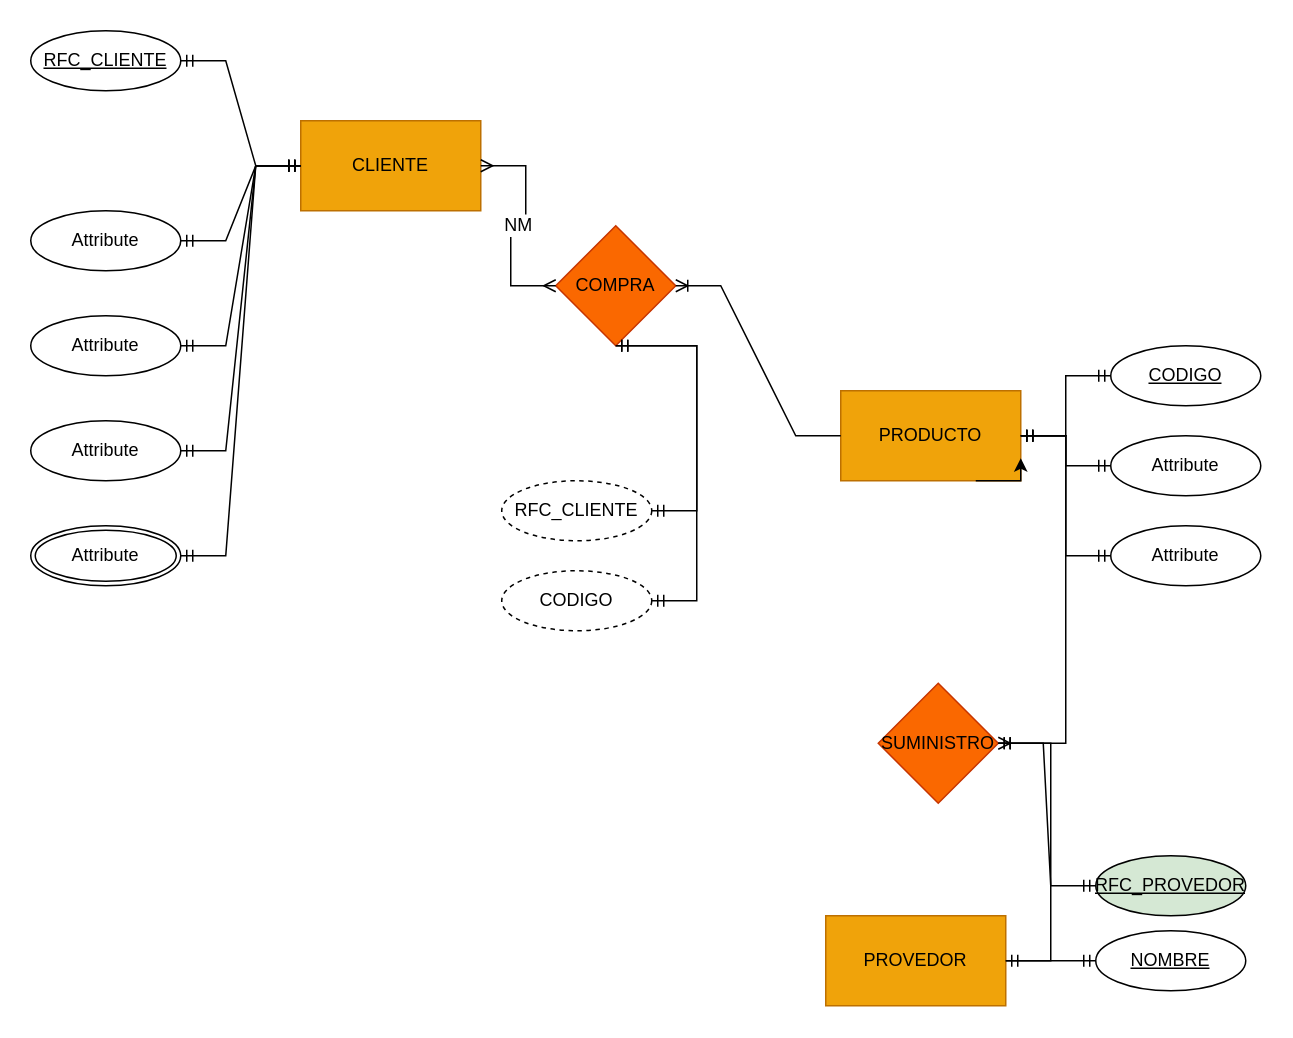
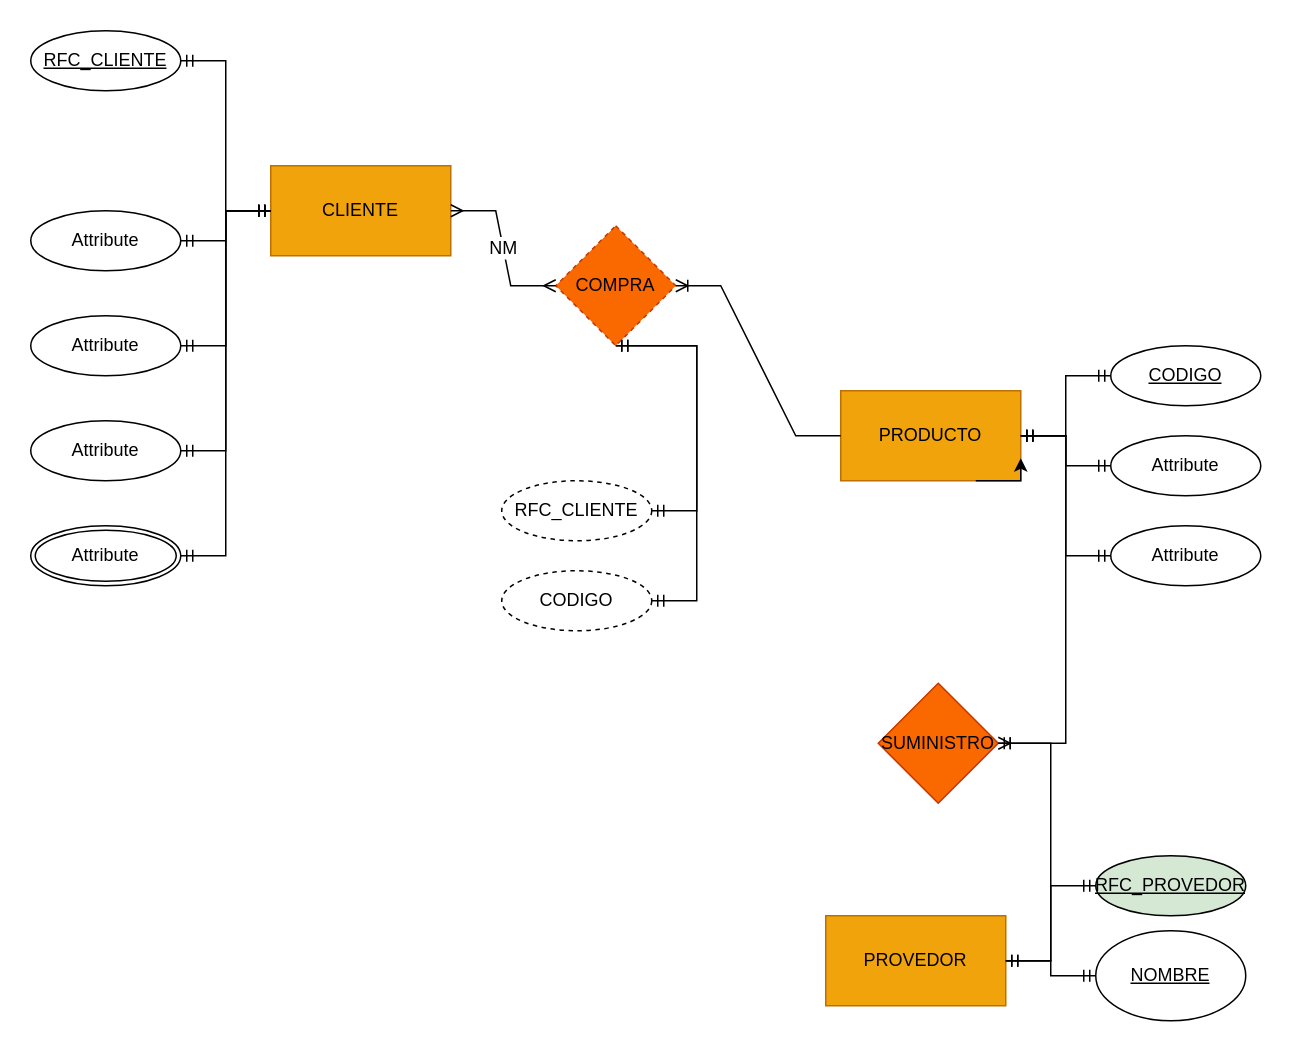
- <mxCell id="2" value="CLIENTE" style="rounded=0;whiteSpace=wrap;html=1;fillColor=#f0a30a;fontColor=#000000;strokeColor=#BD7000;" vertex="1" parent="1"><mxGeometry x="200" y="80" width="120" height="60" as="geometry" /></mxCell>
+ <mxCell id="2" value="CLIENTE" style="rounded=0;whiteSpace=wrap;html=1;fillColor=#f0a30a;fontColor=#000000;strokeColor=#BD7000;" vertex="1" parent="1"><mxGeometry x="180" y="110" width="120" height="60" as="geometry" /></mxCell>
- <mxCell id="5" value="COMPRA" style="rhombus;whiteSpace=wrap;html=1;fillColor=#fa6800;fontColor=#000000;strokeColor=#C73500;" vertex="1" parent="1"><mxGeometry x="370" y="150" width="80" height="80" as="geometry" /></mxCell>
+ <mxCell id="5" value="COMPRA" style="rhombus;whiteSpace=wrap;html=1;fillColor=#fa6800;fontColor=#000000;strokeColor=#C73500;dashed=1;" vertex="1" parent="1"><mxGeometry x="370" y="150" width="80" height="80" as="geometry" /></mxCell>
- <mxCell id="33" value="" style="edgeStyle=entityRelationEdgeStyle;fontSize=12;html=1;endArrow=ERmandOne;startArrow=ERmandOne;rounded=0;" edge="1" parent="1" source="12" target="6"><mxGeometry width="100" height="100" relative="1" as="geometry"><mxPoint x="750" y="410" as="sourcePoint" /><mxPoint x="690" y="390" as="targetPoint" /></mxGeometry></mxCell>
+ <mxCell id="33" value="" style="edgeStyle=entityRelationEdgeStyle;fontSize=12;html=1;endArrow=ERmandOne;startArrow=ERmandOne;rounded=0;" edge="1" parent="1" source="12" target="4"><mxGeometry width="100" height="100" relative="1" as="geometry"><mxPoint x="750" y="410" as="sourcePoint" /><mxPoint x="690" y="390" as="targetPoint" /></mxGeometry></mxCell>
- <mxCell id="34" value="NOMBRE" style="ellipse;whiteSpace=wrap;html=1;align=center;fontStyle=4;" vertex="1" parent="1"><mxGeometry x="730" y="620" width="100" height="40" as="geometry" /></mxCell>
+ <mxCell id="34" value="NOMBRE" style="ellipse;whiteSpace=wrap;html=1;align=center;fontStyle=4;" vertex="1" parent="1"><mxGeometry x="730" y="620" width="100" height="60" as="geometry" /></mxCell>
